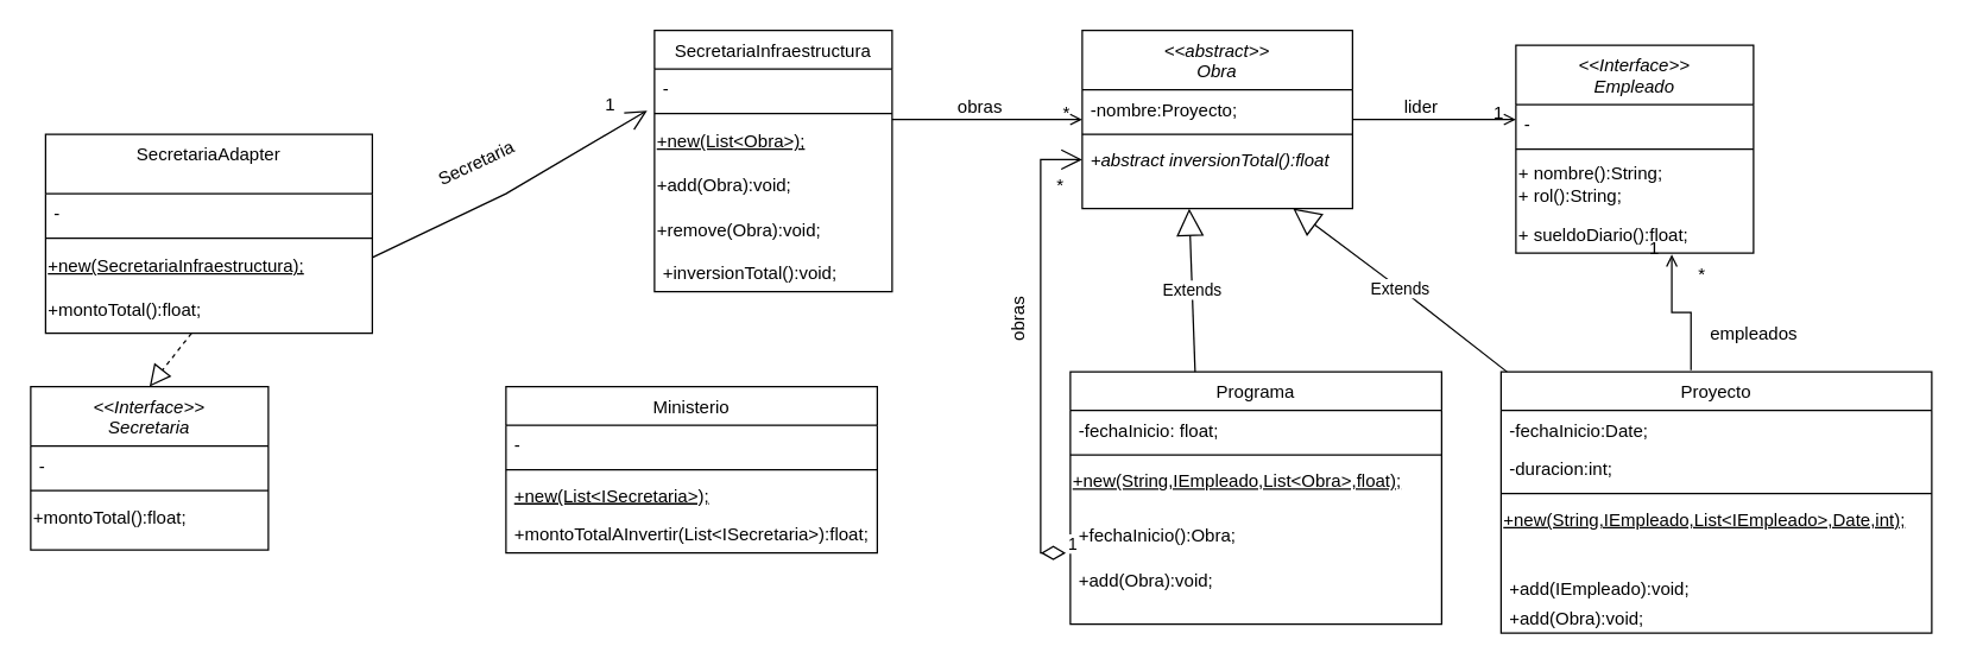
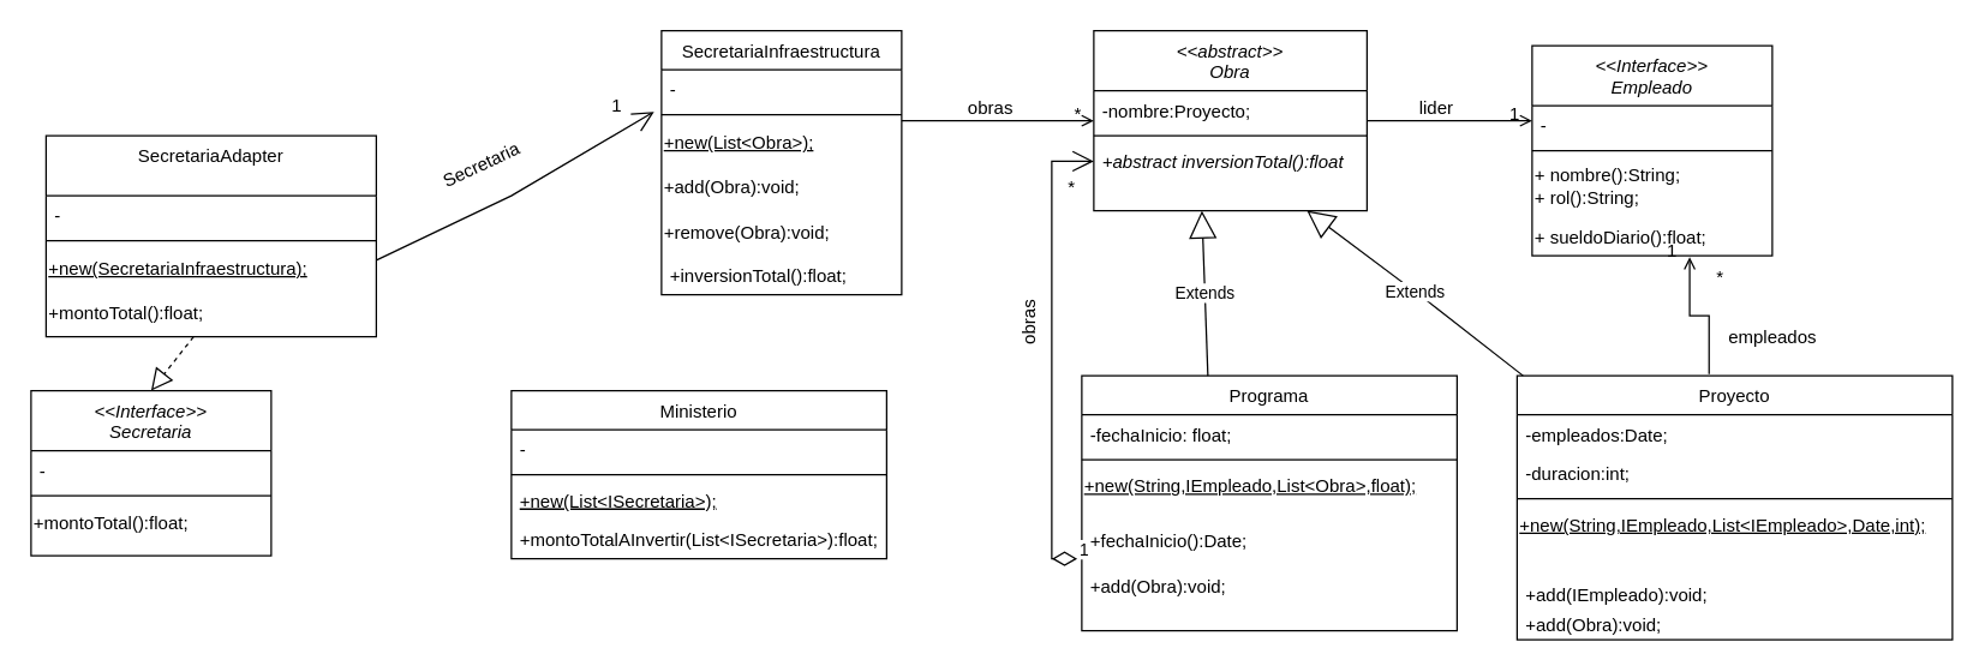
- <mxCell id="8" value="+inversionTotal():void;" style="text;align=left;verticalAlign=top;spacingLeft=4;spacingRight=4;overflow=hidden;rotatable=0;points=[[0,0.5],[1,0.5]];portConstraint=eastwest;" parent="2" vertex="1"><mxGeometry y="150" width="160" height="26" as="geometry" /></mxCell>
+ <mxCell id="8" value="+inversionTotal():float;" style="text;align=left;verticalAlign=top;spacingLeft=4;spacingRight=4;overflow=hidden;rotatable=0;points=[[0,0.5],[1,0.5]];portConstraint=eastwest;" parent="2" vertex="1"><mxGeometry y="150" width="160" height="26" as="geometry" /></mxCell>
- <mxCell id="41" value="-fechaInicio:Date;" style="text;align=left;verticalAlign=top;spacingLeft=4;spacingRight=4;overflow=hidden;rotatable=0;points=[[0,0.5],[1,0.5]];portConstraint=eastwest;" vertex="1" parent="40"><mxGeometry y="26" width="290" height="26" as="geometry" /></mxCell>
+ <mxCell id="41" value="-empleados:Date;" style="text;align=left;verticalAlign=top;spacingLeft=4;spacingRight=4;overflow=hidden;rotatable=0;points=[[0,0.5],[1,0.5]];portConstraint=eastwest;" vertex="1" parent="40"><mxGeometry y="26" width="290" height="26" as="geometry" /></mxCell>
- <mxCell id="37" value="&#10;+fechaInicio():Obra;&#10;&#10;" style="text;align=left;verticalAlign=bottom;spacingLeft=4;spacingRight=4;overflow=hidden;rotatable=0;points=[[0,0.5],[1,0.5]];portConstraint=eastwest;" vertex="1" parent="33"><mxGeometry y="90" width="250" height="40" as="geometry" /></mxCell>
+ <mxCell id="37" value="&#10;+fechaInicio():Date;&#10;&#10;" style="text;align=left;verticalAlign=bottom;spacingLeft=4;spacingRight=4;overflow=hidden;rotatable=0;points=[[0,0.5],[1,0.5]];portConstraint=eastwest;" vertex="1" parent="33"><mxGeometry y="90" width="250" height="40" as="geometry" /></mxCell>
